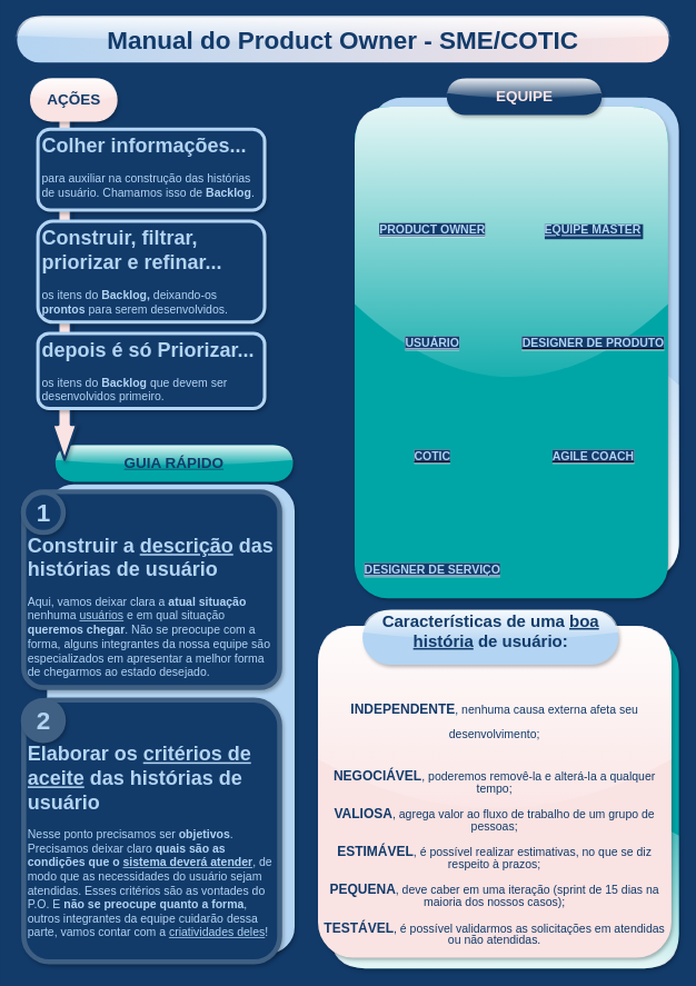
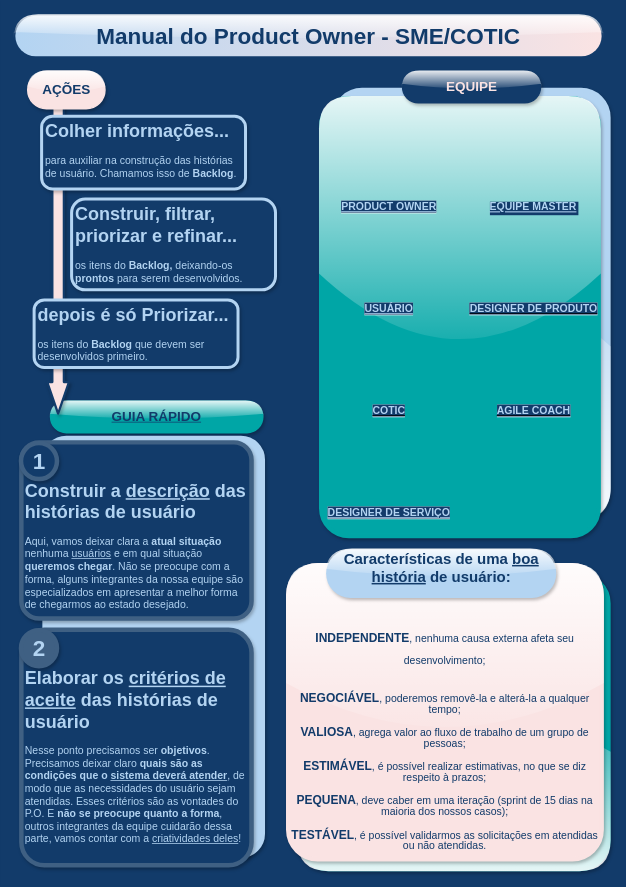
- <mxCell id="7" value="&lt;h1&gt;&lt;font color=&quot;#b3d4f2&quot;&gt;Colher informações...&lt;/font&gt;&lt;/h1&gt;&lt;p style=&quot;font-size: 14px&quot;&gt;&lt;font color=&quot;#b3d4f2&quot; style=&quot;font-size: 14px&quot;&gt;para auxiliar na construção das histórias de usuário. Chamamos isso de &lt;b&gt;Backlog&lt;/b&gt;.&lt;/font&gt;&lt;/p&gt;" style="text;html=1;strokeColor=#B3D4F2;fillColor=#123B6A;spacing=5;spacingTop=-20;whiteSpace=wrap;overflow=hidden;rounded=1;shadow=1;strokeWidth=4;glass=0;" parent="1" vertex="1"><mxGeometry x="45" y="154" width="272" height="97" as="geometry" /></mxCell>
+ <mxCell id="7" value="&lt;h1&gt;&lt;font color=&quot;#b3d4f2&quot;&gt;Colher informações...&lt;/font&gt;&lt;/h1&gt;&lt;p style=&quot;font-size: 14px&quot;&gt;&lt;font color=&quot;#b3d4f2&quot; style=&quot;font-size: 14px&quot;&gt;para auxiliar na construção das histórias de usuário. Chamamos isso de &lt;b&gt;Backlog&lt;/b&gt;.&lt;/font&gt;&lt;/p&gt;" style="text;html=1;strokeColor=#B3D4F2;fillColor=#123B6A;spacing=5;spacingTop=-20;whiteSpace=wrap;overflow=hidden;rounded=1;shadow=1;strokeWidth=4;glass=0;" parent="1" vertex="1"><mxGeometry x="55" y="154" width="272" height="97" as="geometry" /></mxCell>
- <mxCell id="8" value="&lt;h1&gt;&lt;font color=&quot;#b3d4f2&quot;&gt;Construir, filtrar, priorizar e refinar...&lt;/font&gt;&lt;/h1&gt;&lt;p style=&quot;font-size: 14px&quot;&gt;&lt;font color=&quot;#b3d4f2&quot; style=&quot;font-size: 14px&quot;&gt;os itens do &lt;b&gt;Backlog, &lt;/b&gt;deixando-os &lt;b&gt;prontos&lt;/b&gt; para serem desenvolvidos.&lt;/font&gt;&lt;/p&gt;" style="text;html=1;strokeColor=#B3D4F2;fillColor=#123B6A;spacing=5;spacingTop=-20;whiteSpace=wrap;overflow=hidden;rounded=1;shadow=1;strokeWidth=4;glass=0;" parent="1" vertex="1"><mxGeometry x="45" y="264.5" width="272" height="121" as="geometry" /></mxCell>
+ <mxCell id="8" value="&lt;h1&gt;&lt;font color=&quot;#b3d4f2&quot;&gt;Construir, filtrar, priorizar e refinar...&lt;/font&gt;&lt;/h1&gt;&lt;p style=&quot;font-size: 14px&quot;&gt;&lt;font color=&quot;#b3d4f2&quot; style=&quot;font-size: 14px&quot;&gt;os itens do &lt;b&gt;Backlog, &lt;/b&gt;deixando-os &lt;b&gt;prontos&lt;/b&gt; para serem desenvolvidos.&lt;/font&gt;&lt;/p&gt;" style="text;html=1;strokeColor=#B3D4F2;fillColor=#123B6A;spacing=5;spacingTop=-20;whiteSpace=wrap;overflow=hidden;rounded=1;shadow=1;strokeWidth=4;glass=0;" parent="1" vertex="1"><mxGeometry x="95" y="264.5" width="272" height="121" as="geometry" /></mxCell>
